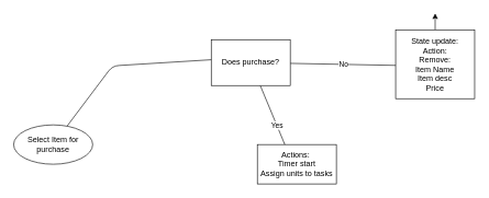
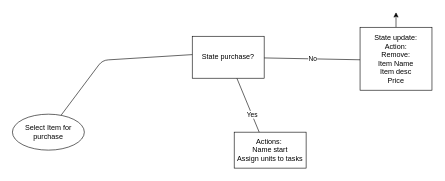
- <mxCell id="8" value="Does purchase?" style="whiteSpace=wrap;html=1;" vertex="1" parent="1"><mxGeometry x="320" y="60" width="120" height="70" as="geometry" /></mxCell>
+ <mxCell id="8" value="State purchase?" style="whiteSpace=wrap;html=1;" vertex="1" parent="1"><mxGeometry x="320" y="60" width="120" height="70" as="geometry" /></mxCell>
- <mxCell id="9" value="Actions:&amp;nbsp;&lt;br&gt;Timer start&lt;br&gt;Assign units to tasks" style="rounded=0;whiteSpace=wrap;html=1;" vertex="1" parent="1"><mxGeometry x="390" y="220" width="120" height="60" as="geometry" /></mxCell>
+ <mxCell id="9" value="Actions:&amp;nbsp;&lt;br&gt;Name start&lt;br&gt;Assign units to tasks" style="rounded=0;whiteSpace=wrap;html=1;" vertex="1" parent="1"><mxGeometry x="390" y="220" width="120" height="60" as="geometry" /></mxCell>
